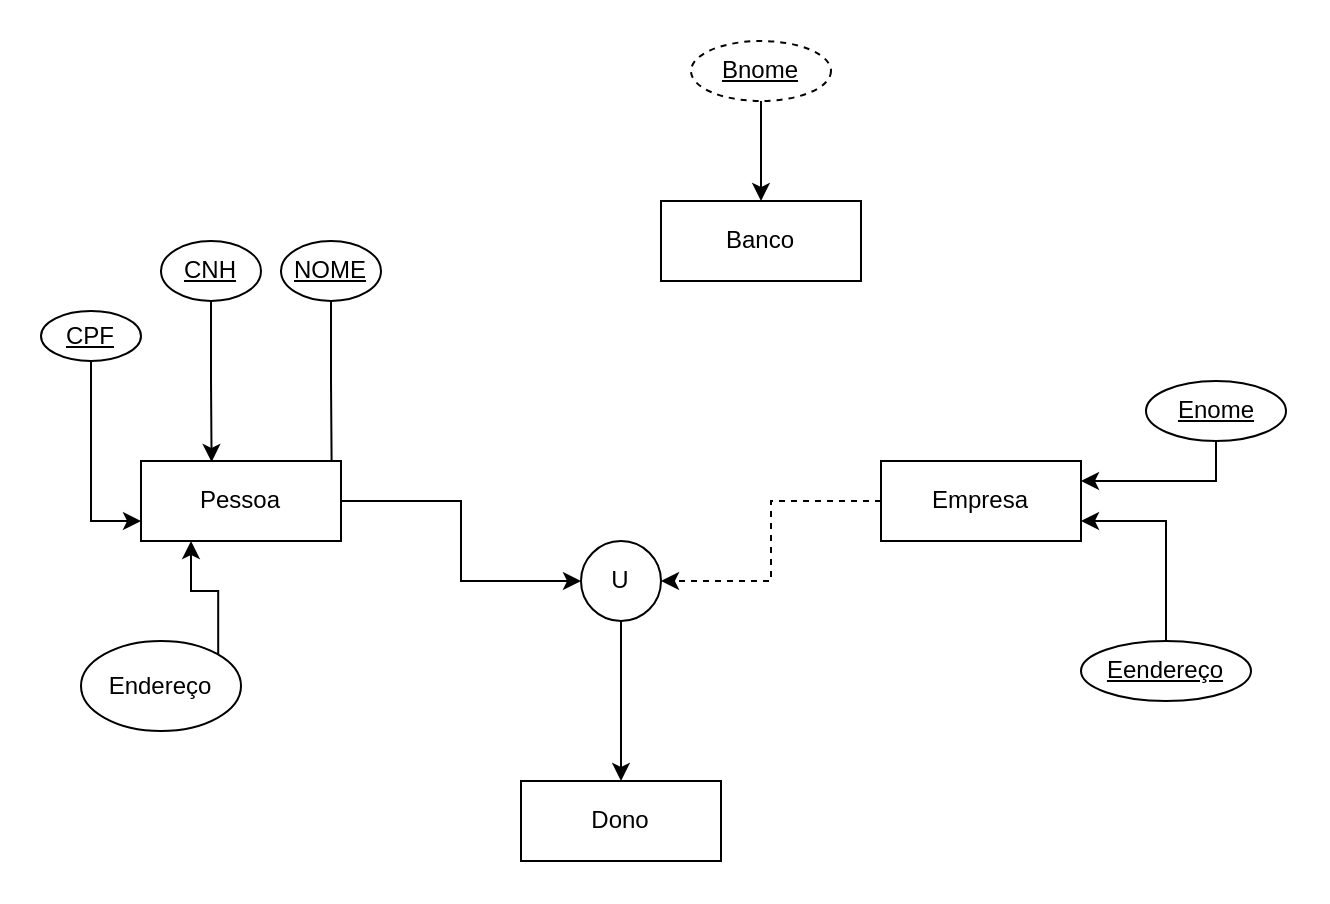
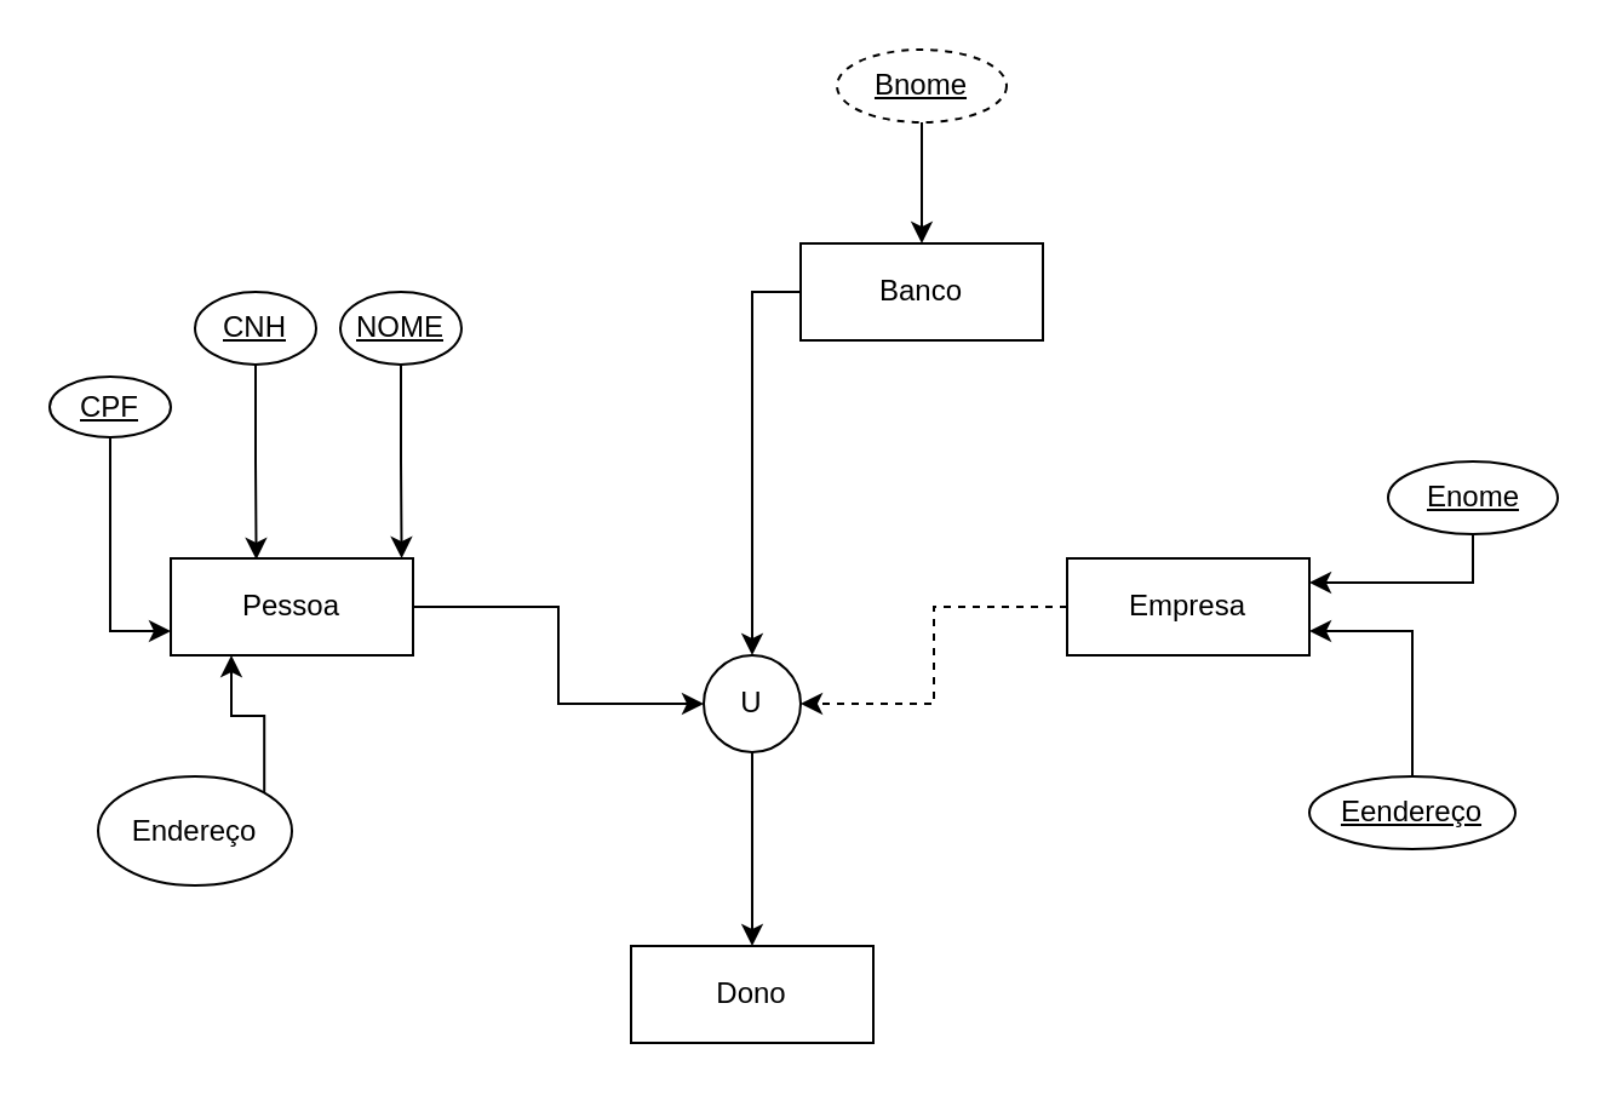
+ <mxCell id="4" style="edgeStyle=orthogonalEdgeStyle;rounded=0;orthogonalLoop=1;jettySize=auto;html=1;exitX=0;exitY=0.5;exitDx=0;exitDy=0;entryX=0.5;entryY=0;entryDx=0;entryDy=0;" edge="1" parent="1" source="5" target="9"><mxGeometry relative="1" as="geometry" /></mxCell>
- <mxCell id="15" style="edgeStyle=orthogonalEdgeStyle;rounded=0;orthogonalLoop=1;jettySize=auto;html=1;exitX=0.5;exitY=1;exitDx=0;exitDy=0;entryX=0.953;entryY=0;entryDx=0;entryDy=0;entryPerimeter=0;endArrow=none;" edge="1" parent="1" source="16" target="3"><mxGeometry relative="1" as="geometry" /></mxCell>
+ <mxCell id="15" style="edgeStyle=orthogonalEdgeStyle;rounded=0;orthogonalLoop=1;jettySize=auto;html=1;exitX=0.5;exitY=1;exitDx=0;exitDy=0;entryX=0.953;entryY=0;entryDx=0;entryDy=0;entryPerimeter=0;" edge="1" parent="1" source="16" target="3"><mxGeometry relative="1" as="geometry" /></mxCell>
